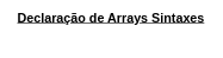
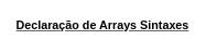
- <mxCell id="2" value="&lt;b&gt;&lt;u&gt;Declaração de Arrays Sintaxes&lt;/u&gt;&lt;/b&gt;" style="text;strokeColor=none;align=center;fillColor=none;html=1;verticalAlign=middle;whiteSpace=wrap;rounded=0;fontSize=18;" vertex="1" parent="1"><mxGeometry x="20" y="5" width="270" height="40" as="geometry" /></mxCell>
+ <mxCell id="2" value="&lt;b&gt;&lt;u&gt;Declaração de Arrays Sintaxes&lt;/u&gt;&lt;/b&gt;" style="text;strokeColor=none;align=center;fillColor=none;html=1;verticalAlign=middle;whiteSpace=wrap;rounded=0;fontSize=18;" vertex="1" parent="1"><mxGeometry x="20" y="20" width="270" height="40" as="geometry" /></mxCell>
